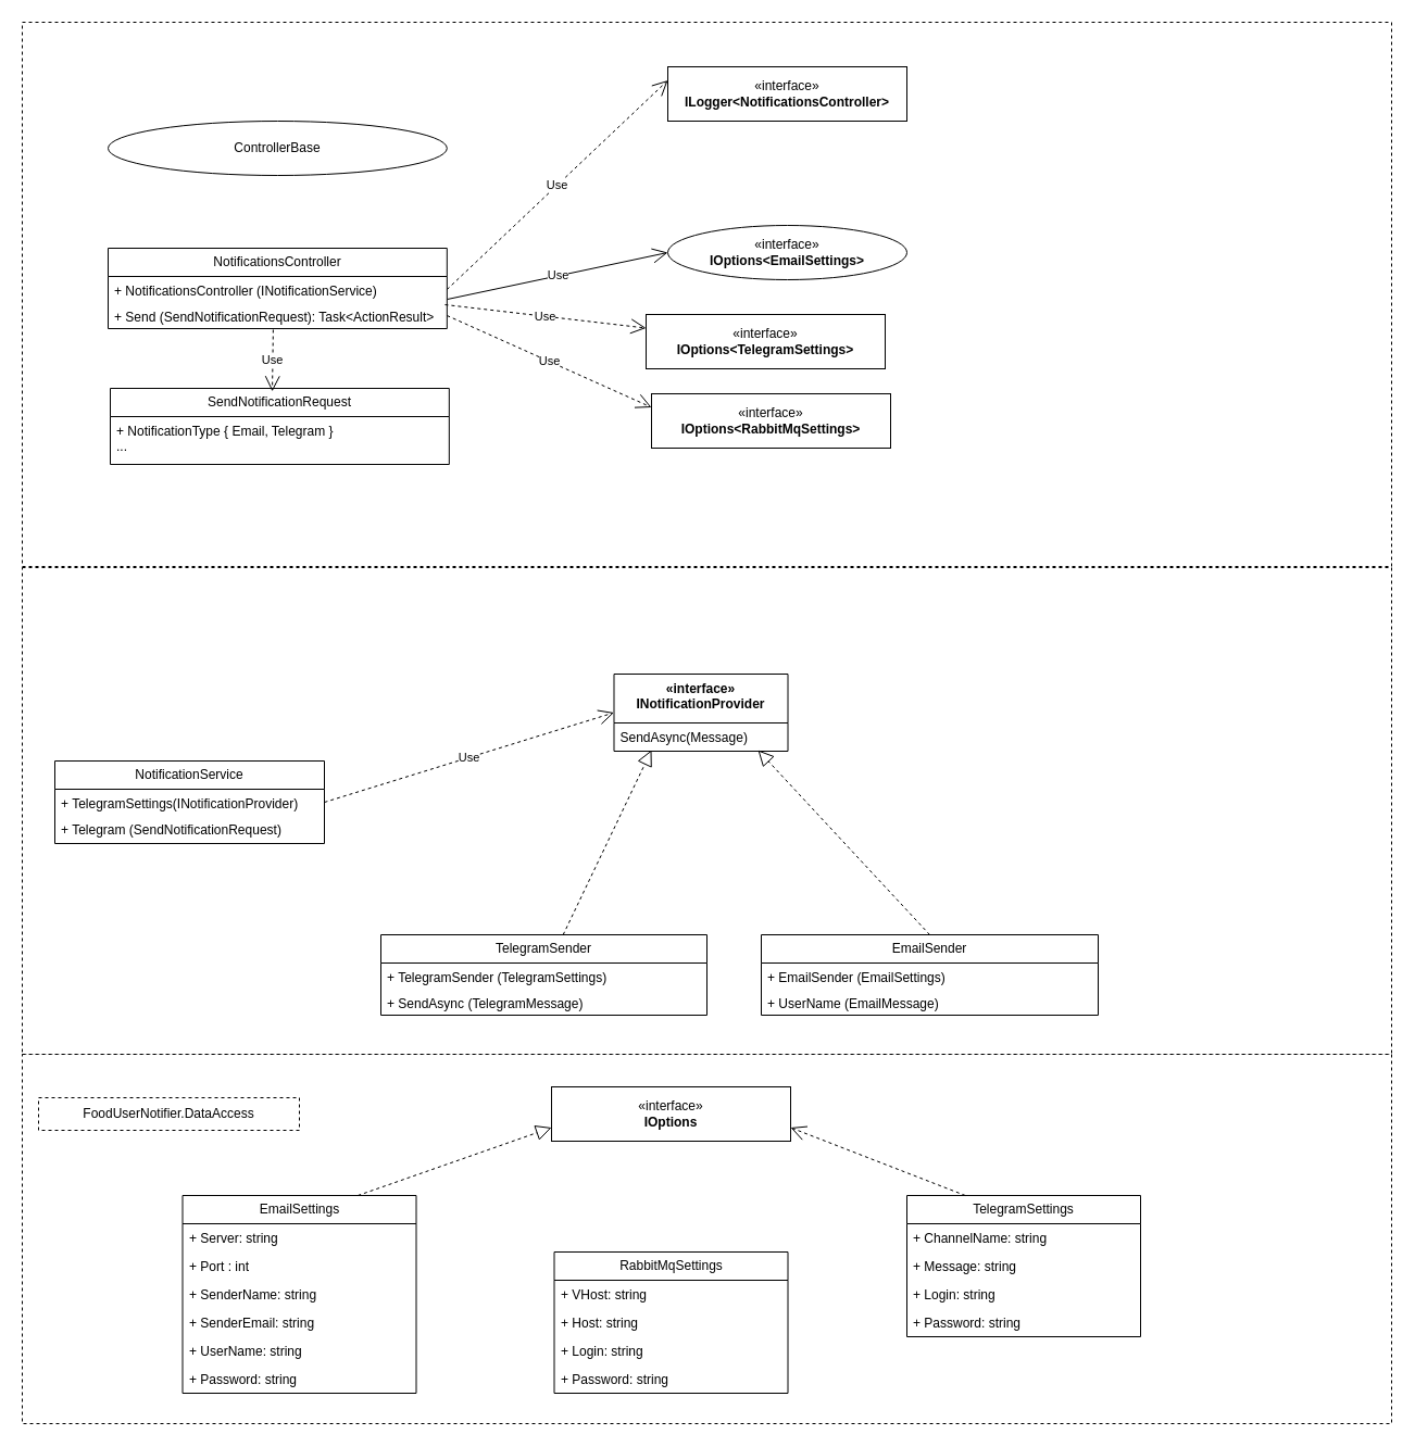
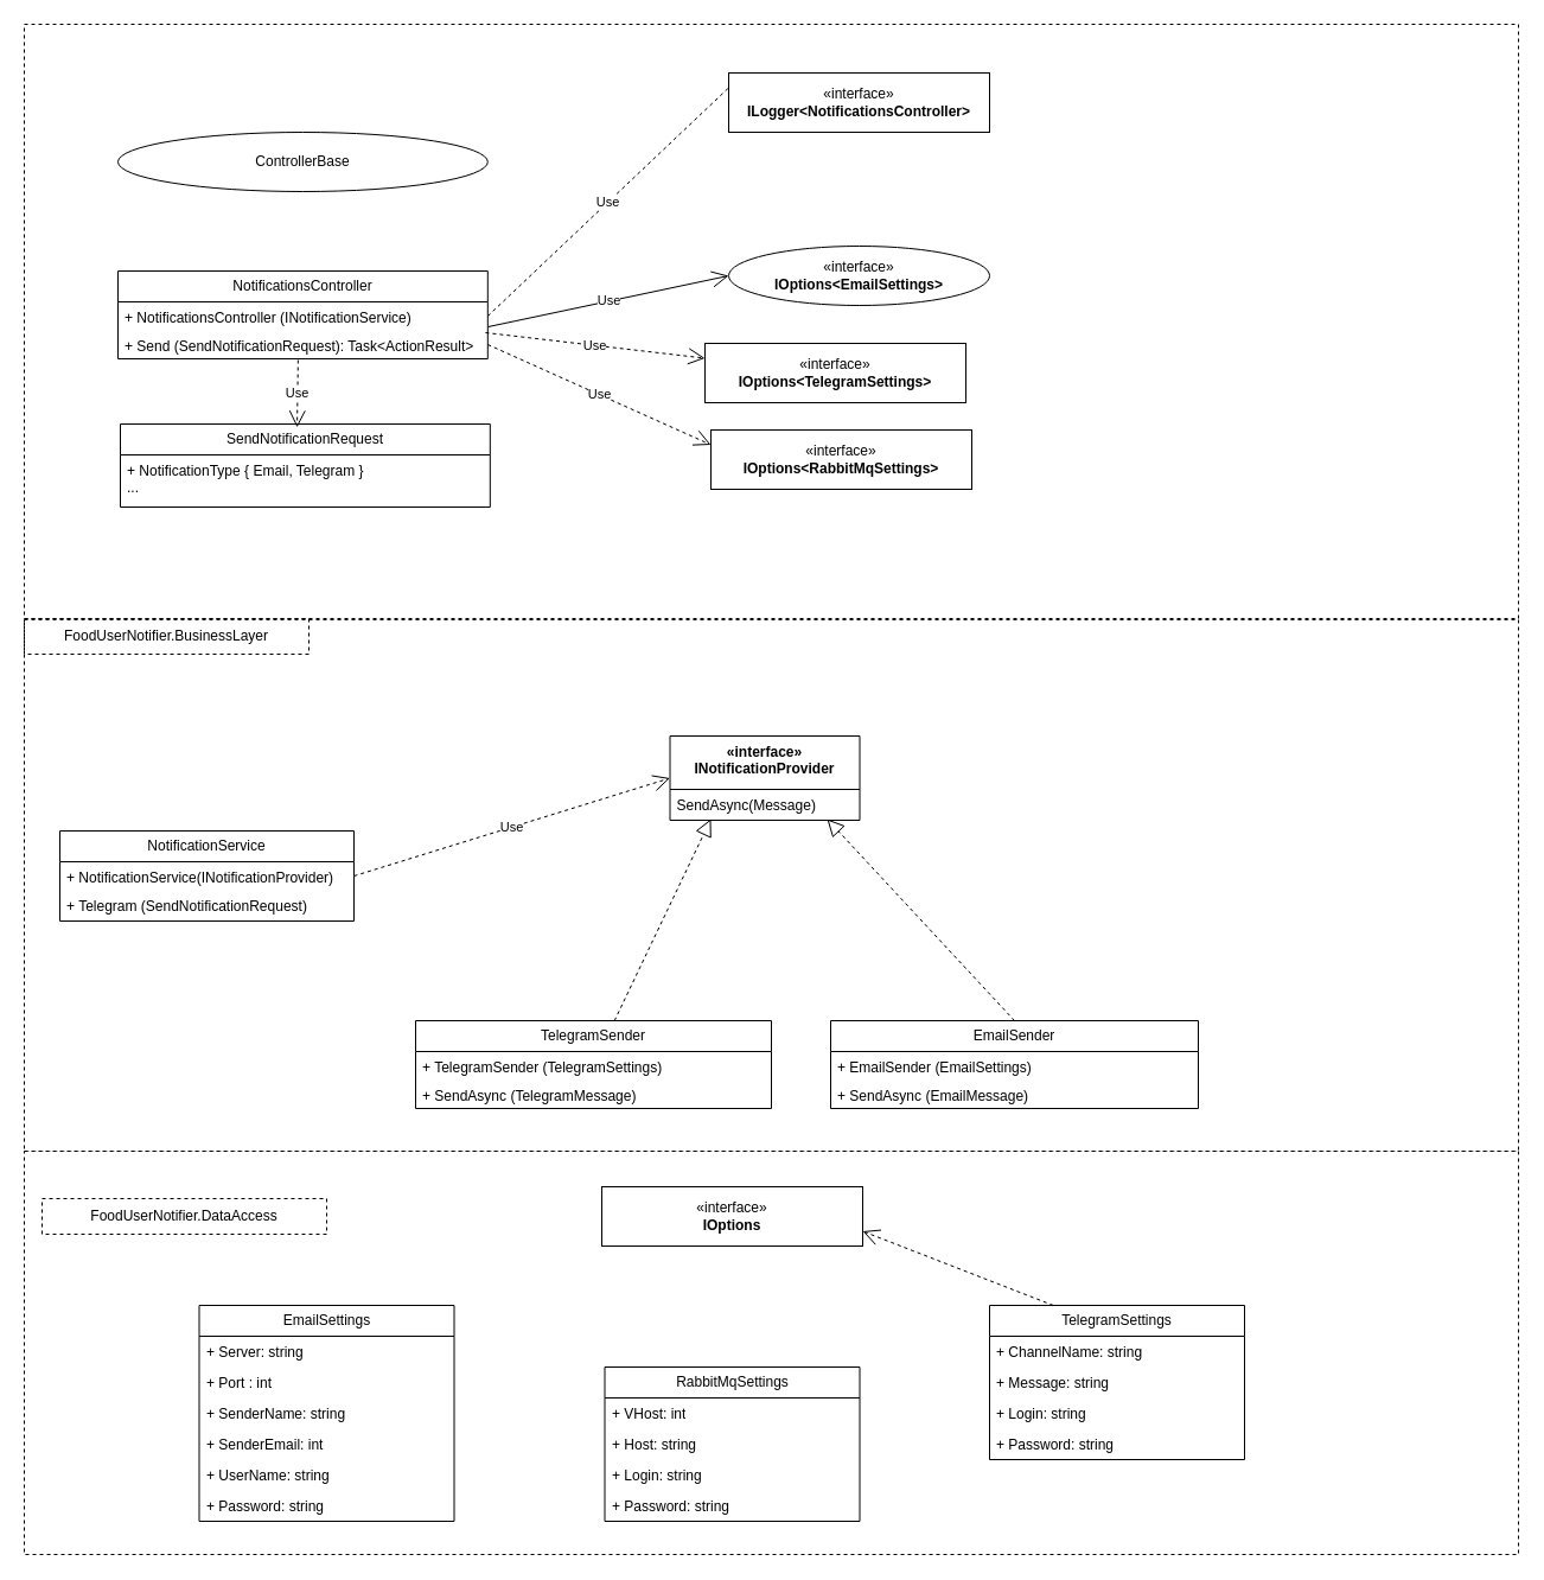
- <mxCell id="38" value="Use" style="endArrow=open;endSize=12;dashed=1;html=1;rounded=0;exitX=1;exitY=0.5;exitDx=0;exitDy=0;entryX=0;entryY=0.25;entryDx=0;entryDy=0;" parent="1" source="34" target="31" edge="1"><mxGeometry width="160" relative="1" as="geometry"><mxPoint x="550" y="381" as="sourcePoint" /><mxPoint x="710" y="381" as="targetPoint" /></mxGeometry></mxCell>
+ <mxCell id="38" value="Use" style="endArrow=none;endSize=12;dashed=1;html=1;rounded=0;exitX=1;exitY=0.5;exitDx=0;exitDy=0;entryX=0;entryY=0.25;entryDx=0;entryDy=0;" parent="1" source="34" target="31" edge="1"><mxGeometry width="160" relative="1" as="geometry"><mxPoint x="550" y="381" as="sourcePoint" /><mxPoint x="710" y="381" as="targetPoint" /></mxGeometry></mxCell>
+ <mxCell id="5" value="FoodUserNotifier.BusinessLayer" style="text;html=1;strokeColor=default;fillColor=none;align=center;verticalAlign=middle;whiteSpace=wrap;rounded=0;dashed=1;" parent="1" vertex="1"><mxGeometry x="20" y="521" width="240" height="30" as="geometry" /></mxCell>
- <mxCell id="10" value="&lt;div style=&quot;&quot;&gt;+ TelegramSettings(INotificationProvider)&lt;/div&gt;" style="text;strokeColor=none;fillColor=none;align=left;verticalAlign=top;spacingLeft=4;spacingRight=4;overflow=hidden;rotatable=0;points=[[0,0.5],[1,0.5]];portConstraint=eastwest;whiteSpace=wrap;html=1;" parent="9" vertex="1"><mxGeometry y="26" width="248" height="24" as="geometry" /></mxCell>
+ <mxCell id="10" value="&lt;div style=&quot;&quot;&gt;+ NotificationService(INotificationProvider)&lt;/div&gt;" style="text;strokeColor=none;fillColor=none;align=left;verticalAlign=top;spacingLeft=4;spacingRight=4;overflow=hidden;rotatable=0;points=[[0,0.5],[1,0.5]];portConstraint=eastwest;whiteSpace=wrap;html=1;" parent="9" vertex="1"><mxGeometry y="26" width="248" height="24" as="geometry" /></mxCell>
- <mxCell id="26" value="&lt;div&gt;+ UserName (EmailMessage)&lt;/div&gt;" style="text;strokeColor=none;fillColor=none;align=left;verticalAlign=top;spacingLeft=4;spacingRight=4;overflow=hidden;rotatable=0;points=[[0,0.5],[1,0.5]];portConstraint=eastwest;whiteSpace=wrap;html=1;" parent="24" vertex="1"><mxGeometry y="50" width="310" height="24" as="geometry" /></mxCell>
+ <mxCell id="26" value="&lt;div&gt;+ SendAsync (EmailMessage)&lt;/div&gt;" style="text;strokeColor=none;fillColor=none;align=left;verticalAlign=top;spacingLeft=4;spacingRight=4;overflow=hidden;rotatable=0;points=[[0,0.5],[1,0.5]];portConstraint=eastwest;whiteSpace=wrap;html=1;" parent="24" vertex="1"><mxGeometry y="50" width="310" height="24" as="geometry" /></mxCell>
- <mxCell id="8" value="" style="endArrow=block;dashed=1;endFill=0;endSize=12;html=1;rounded=0;exitX=0.75;exitY=0;exitDx=0;exitDy=0;entryX=0;entryY=0.75;entryDx=0;entryDy=0;" parent="1" source="12" target="7" edge="1"><mxGeometry width="160" relative="1" as="geometry"><mxPoint x="478.63" y="1140" as="sourcePoint" /><mxPoint x="397" y="1252" as="targetPoint" /></mxGeometry></mxCell>
- <mxCell id="20" value="+ VHost: string" style="text;strokeColor=none;fillColor=none;align=left;verticalAlign=top;spacingLeft=4;spacingRight=4;overflow=hidden;rotatable=0;points=[[0,0.5],[1,0.5]];portConstraint=eastwest;whiteSpace=wrap;html=1;" parent="19" vertex="1"><mxGeometry y="26" width="215" height="26" as="geometry" /></mxCell>
+ <mxCell id="20" value="+ VHost: int" style="text;strokeColor=none;fillColor=none;align=left;verticalAlign=top;spacingLeft=4;spacingRight=4;overflow=hidden;rotatable=0;points=[[0,0.5],[1,0.5]];portConstraint=eastwest;whiteSpace=wrap;html=1;" parent="19" vertex="1"><mxGeometry y="26" width="215" height="26" as="geometry" /></mxCell>
- <mxCell id="16" value="+&amp;nbsp;SenderEmail: string&amp;nbsp;&lt;br&gt;&lt;div&gt;&lt;br/&gt;&lt;/div&gt;" style="text;strokeColor=none;fillColor=none;align=left;verticalAlign=top;spacingLeft=4;spacingRight=4;overflow=hidden;rotatable=0;points=[[0,0.5],[1,0.5]];portConstraint=eastwest;whiteSpace=wrap;html=1;" parent="12" vertex="1"><mxGeometry y="104" width="215" height="26" as="geometry" /></mxCell>
+ <mxCell id="16" value="+&amp;nbsp;SenderEmail: int&amp;nbsp;&lt;br&gt;&lt;div&gt;&lt;br/&gt;&lt;/div&gt;" style="text;strokeColor=none;fillColor=none;align=left;verticalAlign=top;spacingLeft=4;spacingRight=4;overflow=hidden;rotatable=0;points=[[0,0.5],[1,0.5]];portConstraint=eastwest;whiteSpace=wrap;html=1;" parent="12" vertex="1"><mxGeometry y="104" width="215" height="26" as="geometry" /></mxCell>
